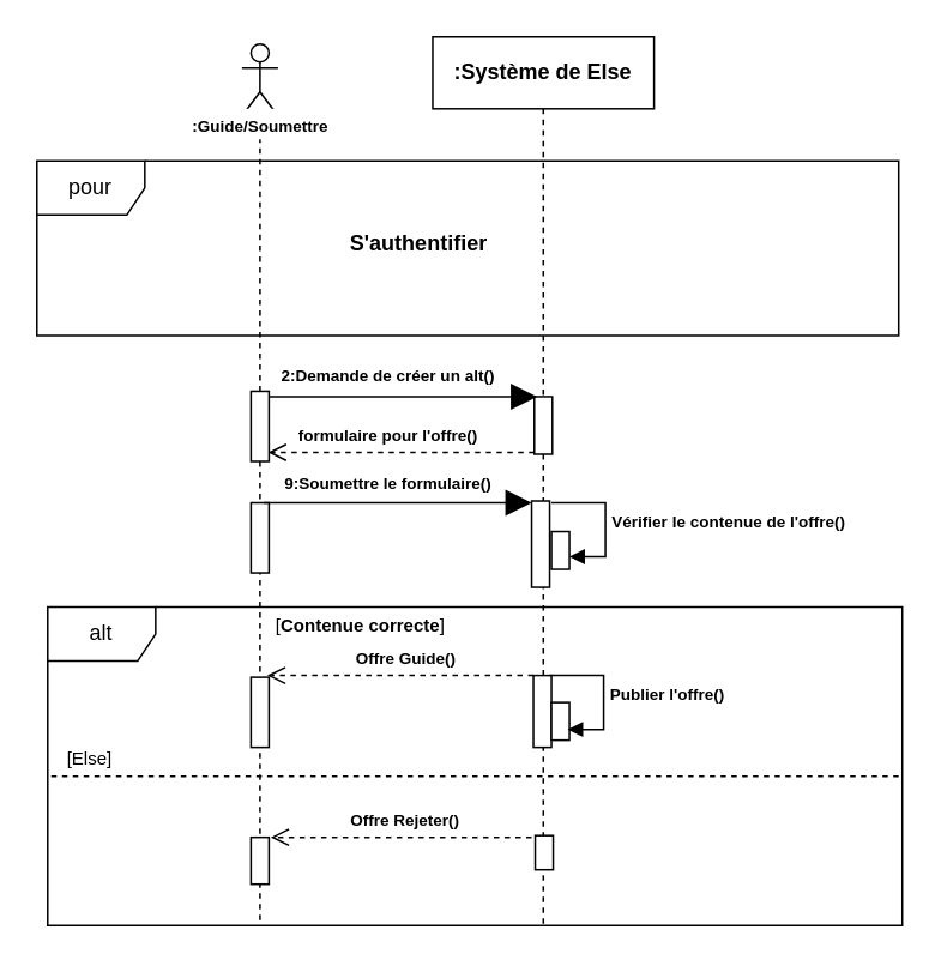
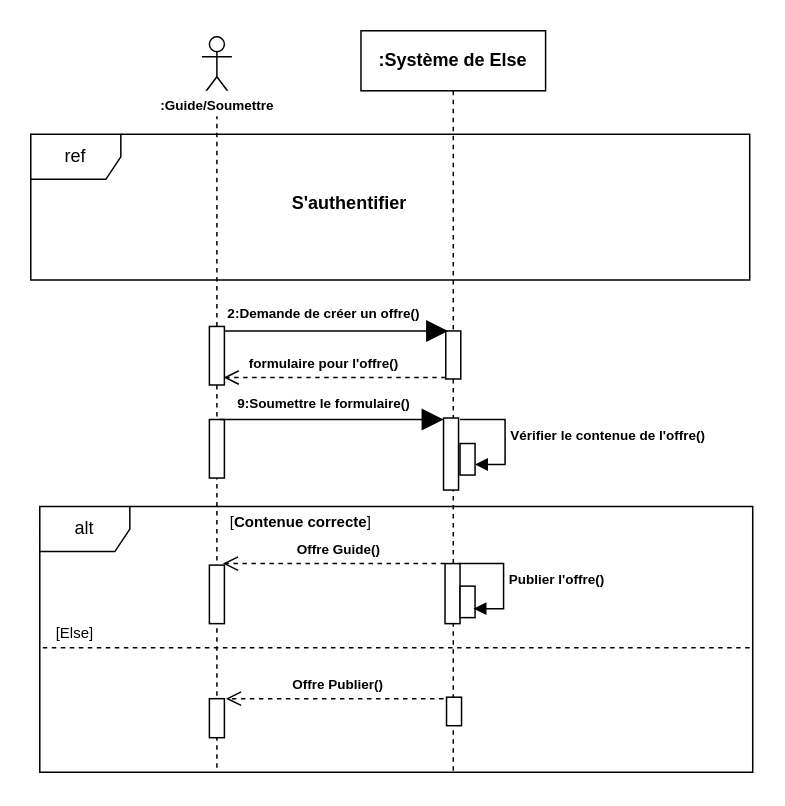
- <mxCell id="32" value="pour" style="shape=umlFrame;whiteSpace=wrap;html=1;pointerEvents=0;fillColor=#FFFFFF;fillStyle=auto;" vertex="1" parent="1"><mxGeometry x="20" y="89" width="479" height="97" as="geometry" /></mxCell>
+ <mxCell id="32" value="ref" style="shape=umlFrame;whiteSpace=wrap;html=1;pointerEvents=0;fillColor=#FFFFFF;fillStyle=auto;" vertex="1" parent="1"><mxGeometry x="20" y="89" width="479" height="97" as="geometry" /></mxCell>
- <mxCell id="23" value="&lt;font style=&quot;font-size: 9px;&quot;&gt;&lt;b&gt;2:Demande de créer un alt()&lt;/b&gt;&lt;/font&gt;" style="text;html=1;align=center;verticalAlign=middle;whiteSpace=wrap;rounded=0;" vertex="1" parent="1"><mxGeometry x="143" y="197" width="144.72" height="22" as="geometry" /></mxCell>
+ <mxCell id="23" value="&lt;font style=&quot;font-size: 9px;&quot;&gt;&lt;b&gt;2:Demande de créer un offre()&lt;/b&gt;&lt;/font&gt;" style="text;html=1;align=center;verticalAlign=middle;whiteSpace=wrap;rounded=0;" vertex="1" parent="1"><mxGeometry x="143" y="197" width="144.72" height="22" as="geometry" /></mxCell>
- <mxCell id="21" value="&lt;b style=&quot;font-size: 9px;&quot;&gt;Offre Rejeter()&lt;/b&gt;" style="text;html=1;align=center;verticalAlign=middle;whiteSpace=wrap;rounded=0;" vertex="1" parent="1"><mxGeometry x="177.64" y="446" width="94.36" height="17" as="geometry" /></mxCell>
+ <mxCell id="21" value="&lt;b style=&quot;font-size: 9px;&quot;&gt;Offre Publier()&lt;/b&gt;" style="text;html=1;align=center;verticalAlign=middle;whiteSpace=wrap;rounded=0;" vertex="1" parent="1"><mxGeometry x="177.64" y="446" width="94.36" height="17" as="geometry" /></mxCell>
